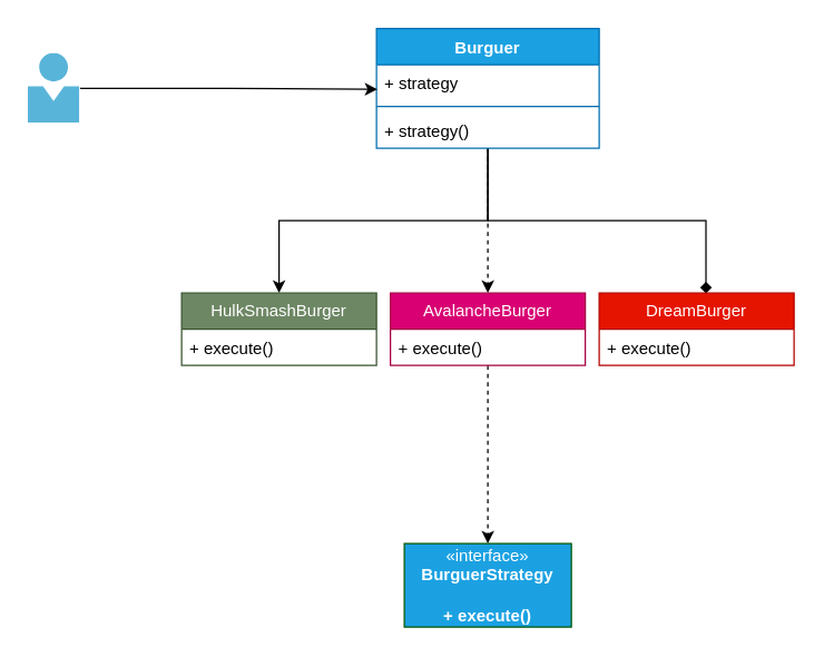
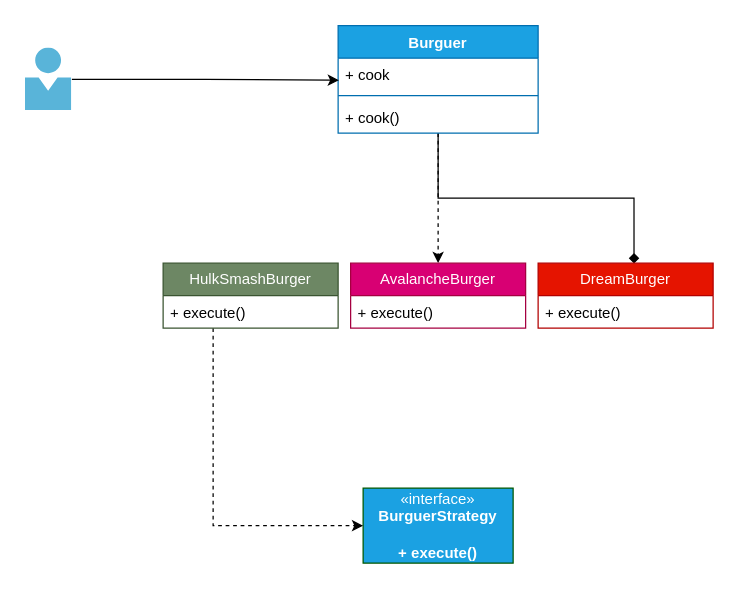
- <mxCell id="7" value="+ strategy" style="text;strokeColor=none;fillColor=none;align=left;verticalAlign=top;spacingLeft=4;spacingRight=4;overflow=hidden;rotatable=0;points=[[0,0.5],[1,0.5]];portConstraint=eastwest;whiteSpace=wrap;html=1;" vertex="1" parent="6"><mxGeometry y="26" width="160" height="26" as="geometry" /></mxCell>
+ <mxCell id="7" value="+ cook" style="text;strokeColor=none;fillColor=none;align=left;verticalAlign=top;spacingLeft=4;spacingRight=4;overflow=hidden;rotatable=0;points=[[0,0.5],[1,0.5]];portConstraint=eastwest;whiteSpace=wrap;html=1;" vertex="1" parent="6"><mxGeometry y="26" width="160" height="26" as="geometry" /></mxCell>
- <mxCell id="9" value="+ strategy()" style="text;strokeColor=none;fillColor=none;align=left;verticalAlign=top;spacingLeft=4;spacingRight=4;overflow=hidden;rotatable=0;points=[[0,0.5],[1,0.5]];portConstraint=eastwest;whiteSpace=wrap;html=1;" vertex="1" parent="6"><mxGeometry y="60" width="160" height="26" as="geometry" /></mxCell>
+ <mxCell id="9" value="+ cook()" style="text;strokeColor=none;fillColor=none;align=left;verticalAlign=top;spacingLeft=4;spacingRight=4;overflow=hidden;rotatable=0;points=[[0,0.5],[1,0.5]];portConstraint=eastwest;whiteSpace=wrap;html=1;" vertex="1" parent="6"><mxGeometry y="60" width="160" height="26" as="geometry" /></mxCell>
- <mxCell id="5" style="edgeStyle=orthogonalEdgeStyle;rounded=0;orthogonalLoop=1;jettySize=auto;html=1;entryX=0.5;entryY=0;entryDx=0;entryDy=0;" edge="1" parent="1" source="6" target="18"><mxGeometry relative="1" as="geometry" /></mxCell>
- <mxCell id="10" style="edgeStyle=orthogonalEdgeStyle;rounded=0;orthogonalLoop=1;jettySize=auto;html=1;dashed=1;" edge="1" parent="1" source="11" target="2"><mxGeometry relative="1" as="geometry" /></mxCell>
+ <mxCell id="17" style="edgeStyle=orthogonalEdgeStyle;rounded=0;orthogonalLoop=1;jettySize=auto;html=1;entryX=0;entryY=0.5;entryDx=0;entryDy=0;dashed=1;" edge="1" parent="1" source="18" target="2"><mxGeometry relative="1" as="geometry"><Array as="points"><mxPoint x="170" y="420" /></Array></mxGeometry></mxCell>
